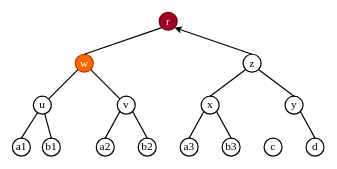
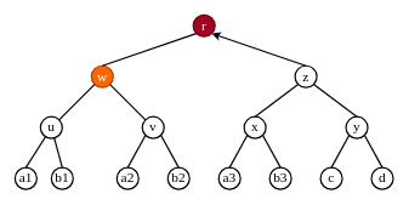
+ <mxCell id="26" value="" style="endArrow=none;html=1;strokeWidth=2;fontSize=19;fontFamily=Times New Roman;exitX=0.5;exitY=0;exitDx=0;exitDy=0;entryX=0;entryY=1;entryDx=0;entryDy=0;" edge="1" parent="1" source="23" target="25"><mxGeometry width="50" height="50" relative="1" as="geometry"><mxPoint x="443.587" y="136.734" as="sourcePoint" /><mxPoint x="386.429" y="185.285" as="targetPoint" /></mxGeometry></mxCell>
